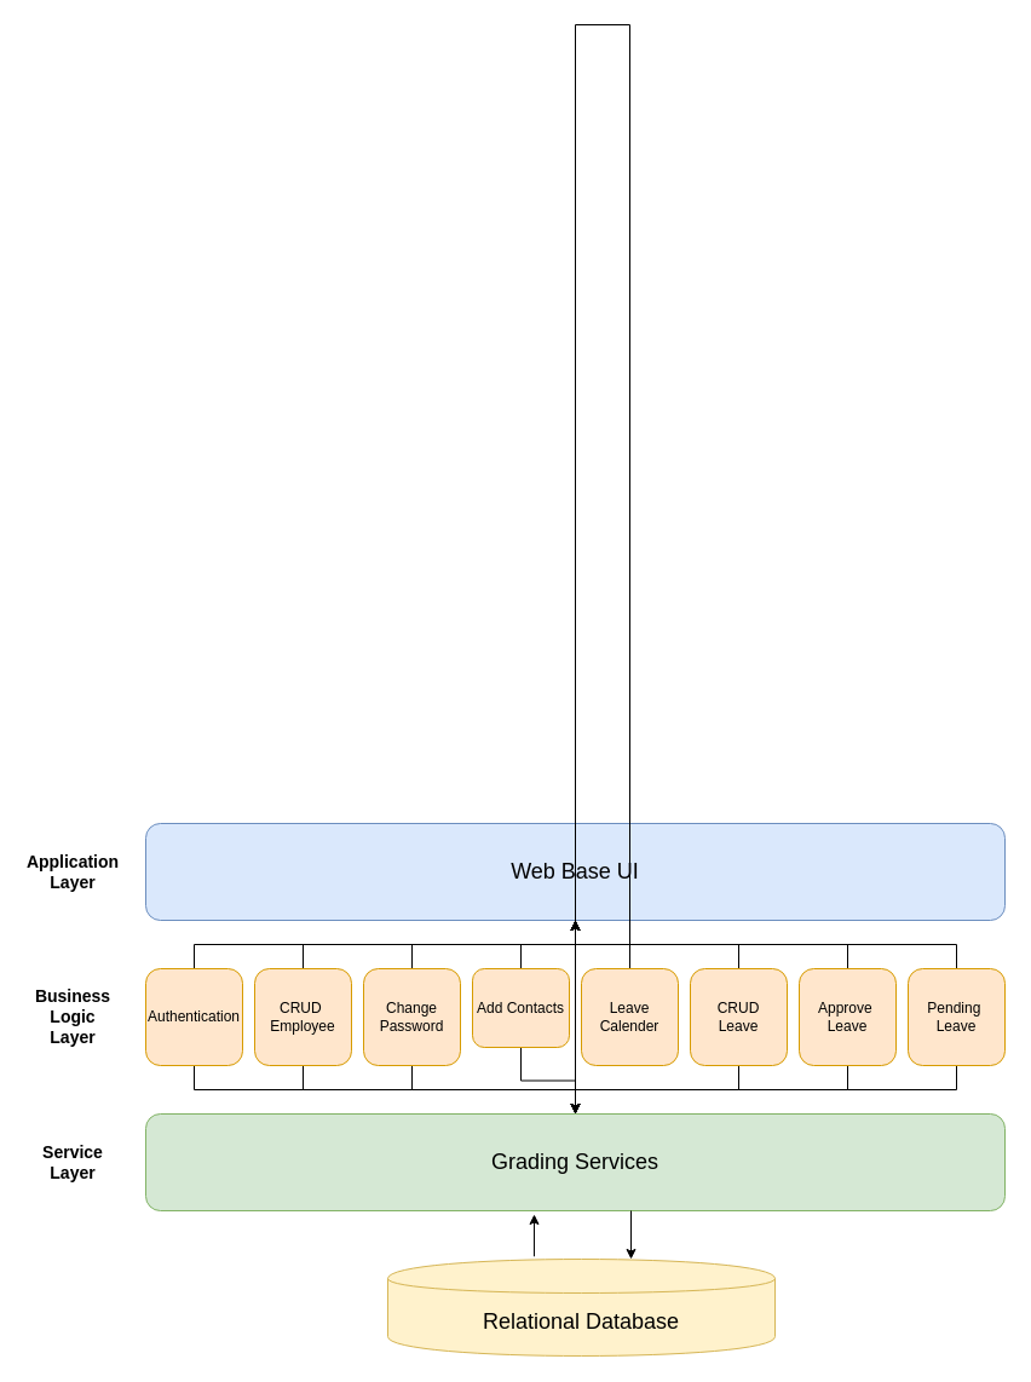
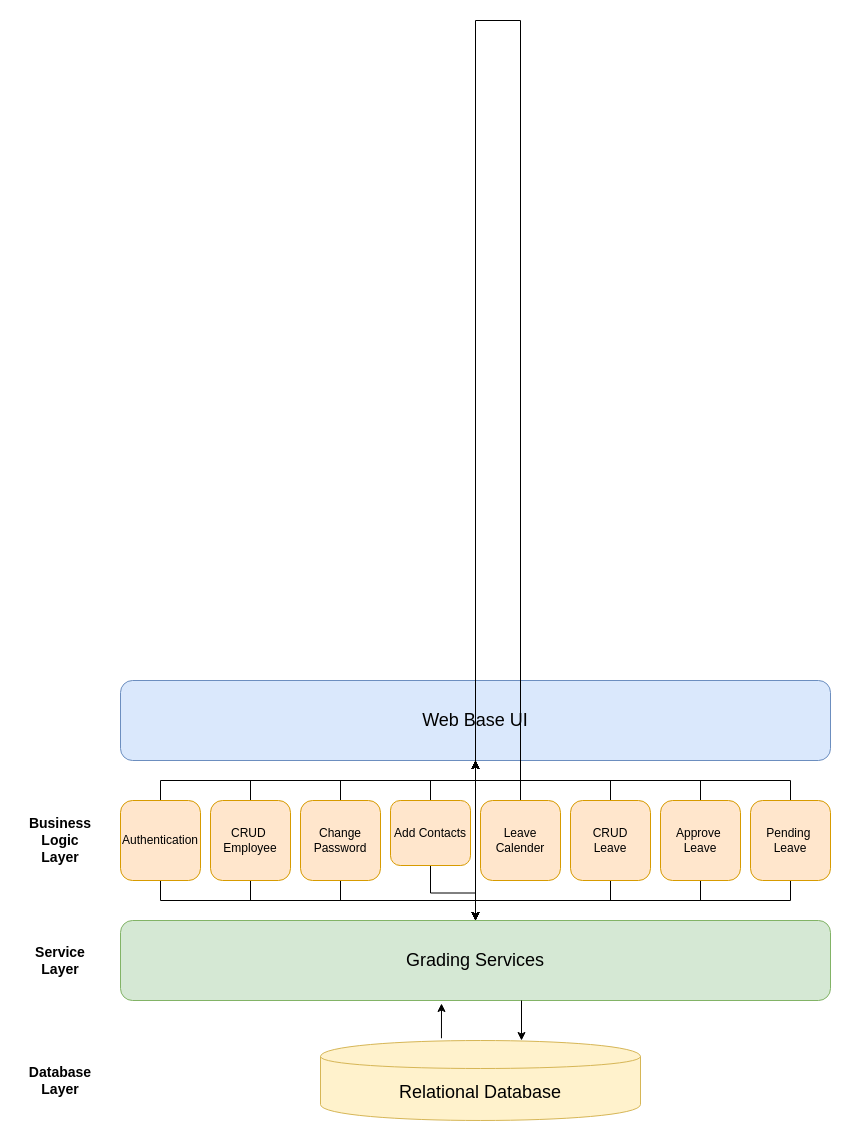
- <mxCell id="28" value="&lt;font style=&quot;font-size: 14px&quot;&gt;&lt;b&gt;Application Layer&lt;/b&gt;&lt;/font&gt;" style="text;html=1;strokeColor=none;fillColor=none;align=center;verticalAlign=middle;whiteSpace=wrap;rounded=0;" vertex="1" parent="1"><mxGeometry x="20" y="690" width="80" height="60" as="geometry" /></mxCell>
+ <mxCell id="31" value="&lt;font style=&quot;font-size: 14px&quot;&gt;&lt;b&gt;Database Layer&lt;/b&gt;&lt;/font&gt;" style="text;html=1;strokeColor=none;fillColor=none;align=center;verticalAlign=middle;whiteSpace=wrap;rounded=0;" vertex="1" parent="1"><mxGeometry x="20" y="1050" width="80" height="60" as="geometry" /></mxCell>
